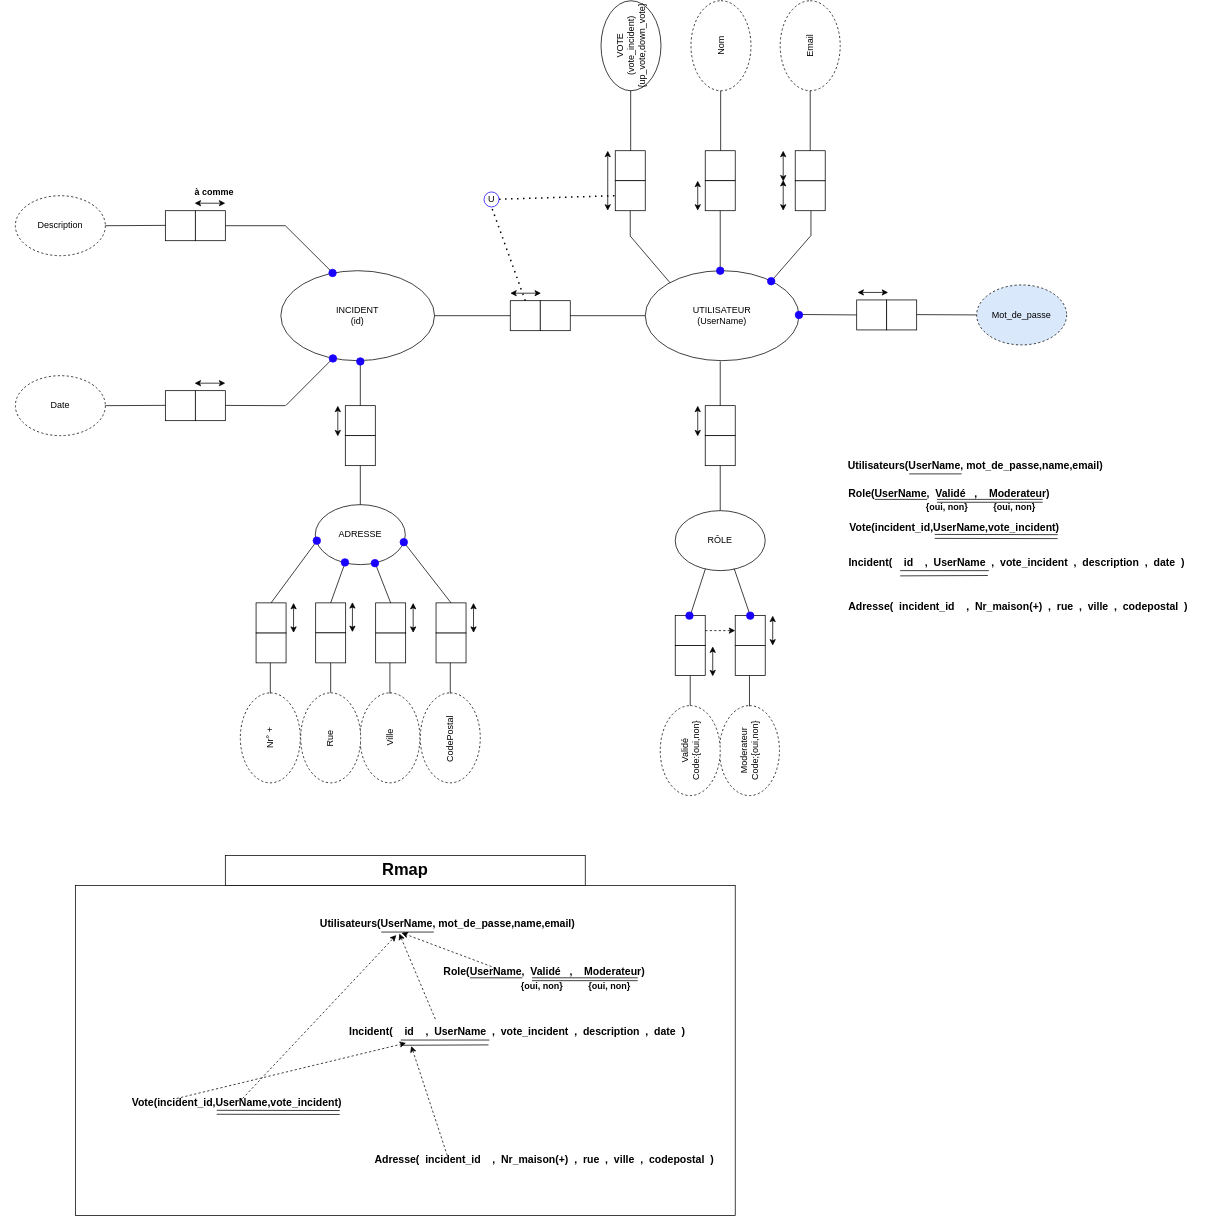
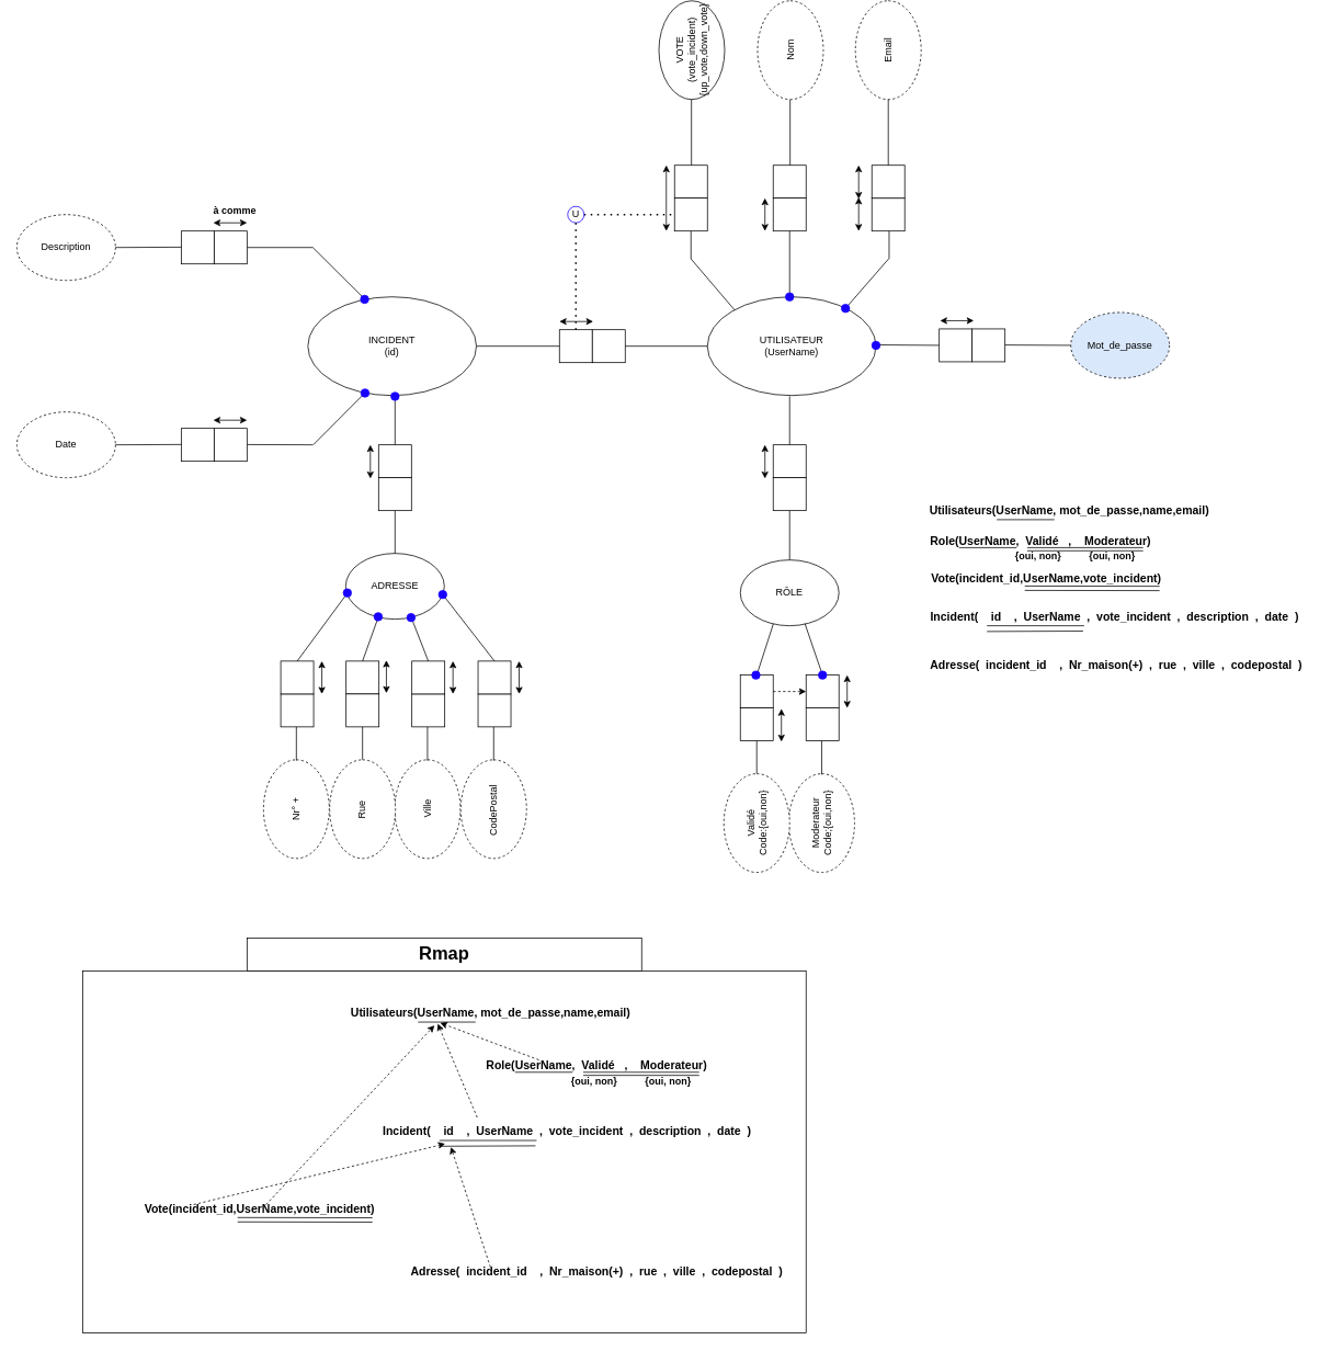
- <mxCell id="75" value="U" style="ellipse;whiteSpace=wrap;html=1;strokeColor=#1900FF;fillColor=none;" parent="1" vertex="1"><mxGeometry x="645" y="255" width="20" height="20" as="geometry" /></mxCell>
+ <mxCell id="75" value="U" style="ellipse;whiteSpace=wrap;html=1;strokeColor=#1900FF;fillColor=none;" parent="1" vertex="1"><mxGeometry x="690" y="250" width="20" height="20" as="geometry" /></mxCell>
